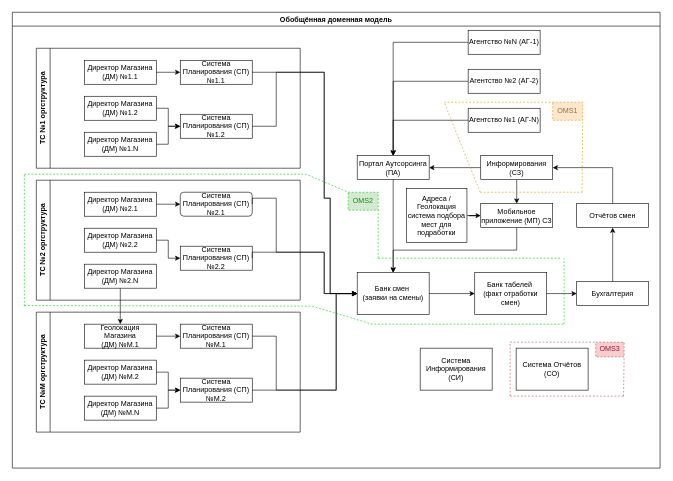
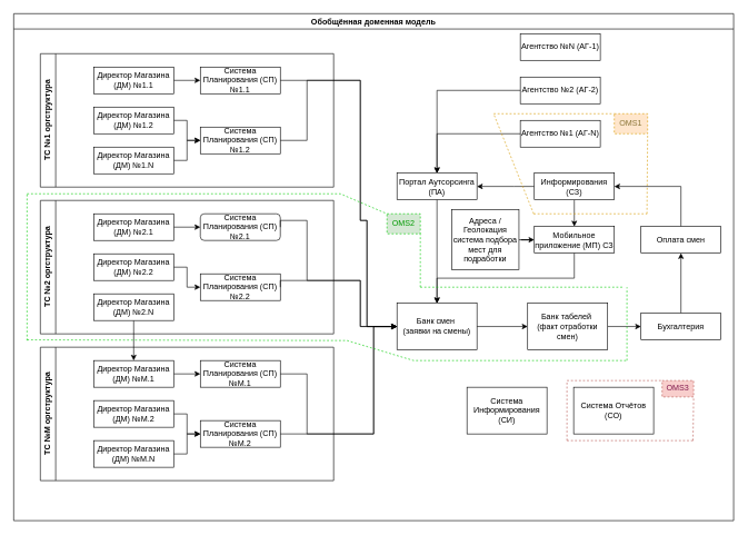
- <mxCell id="59" value="" style="endArrow=classic;html=1;rounded=0;exitX=0;exitY=0.5;exitDx=0;exitDy=0;entryX=0.5;entryY=0;entryDx=0;entryDy=0;edgeStyle=orthogonalEdgeStyle;" parent="2" source="57" target="8" edge="1"><mxGeometry width="50" height="50" relative="1" as="geometry"><mxPoint x="770" y="130" as="sourcePoint" /><mxPoint x="671" y="249" as="targetPoint" /></mxGeometry></mxCell>
- <mxCell id="39" value="Отчётов смен" style="whiteSpace=wrap;html=1;rounded=0;" parent="2" vertex="1"><mxGeometry x="941" y="319" width="120" height="40" as="geometry" /></mxCell>
+ <mxCell id="39" value="Оплата смен" style="whiteSpace=wrap;html=1;rounded=0;" parent="2" vertex="1"><mxGeometry x="941" y="319" width="120" height="40" as="geometry" /></mxCell>
- <mxCell id="42" value="Геолокация Магазина (ДМ)&amp;nbsp;№M.1" style="rounded=0;whiteSpace=wrap;html=1;" parent="40" vertex="1"><mxGeometry x="80" y="20" width="120" height="40" as="geometry" /></mxCell>
+ <mxCell id="42" value="Директор Магазина (ДМ)&amp;nbsp;№M.1" style="rounded=0;whiteSpace=wrap;html=1;" parent="40" vertex="1"><mxGeometry x="80" y="20" width="120" height="40" as="geometry" /></mxCell>
